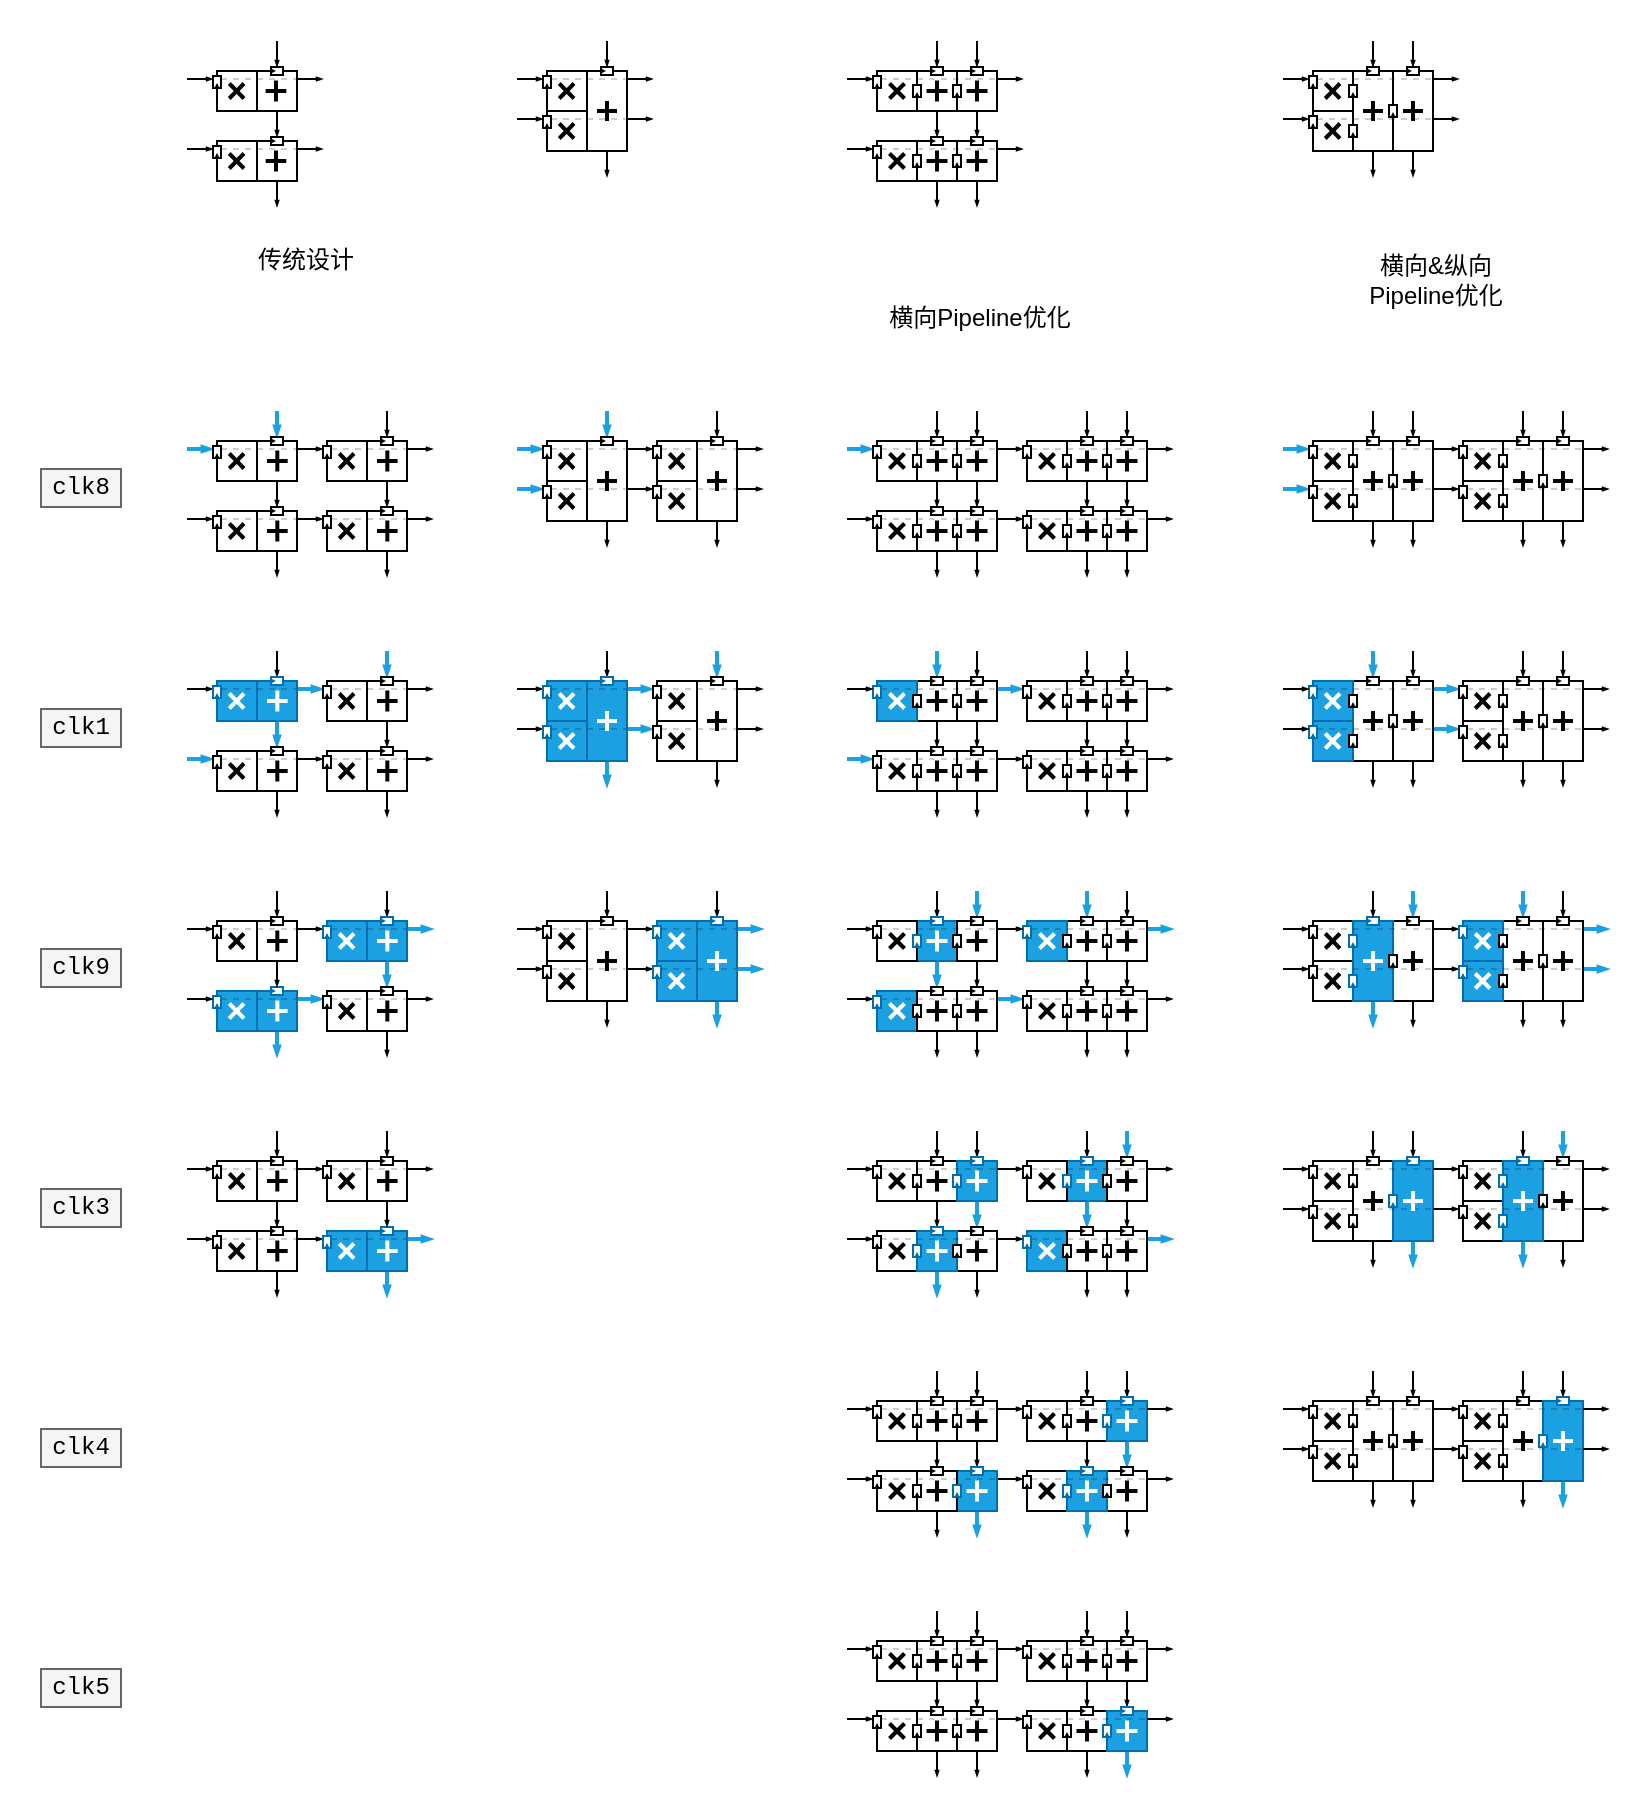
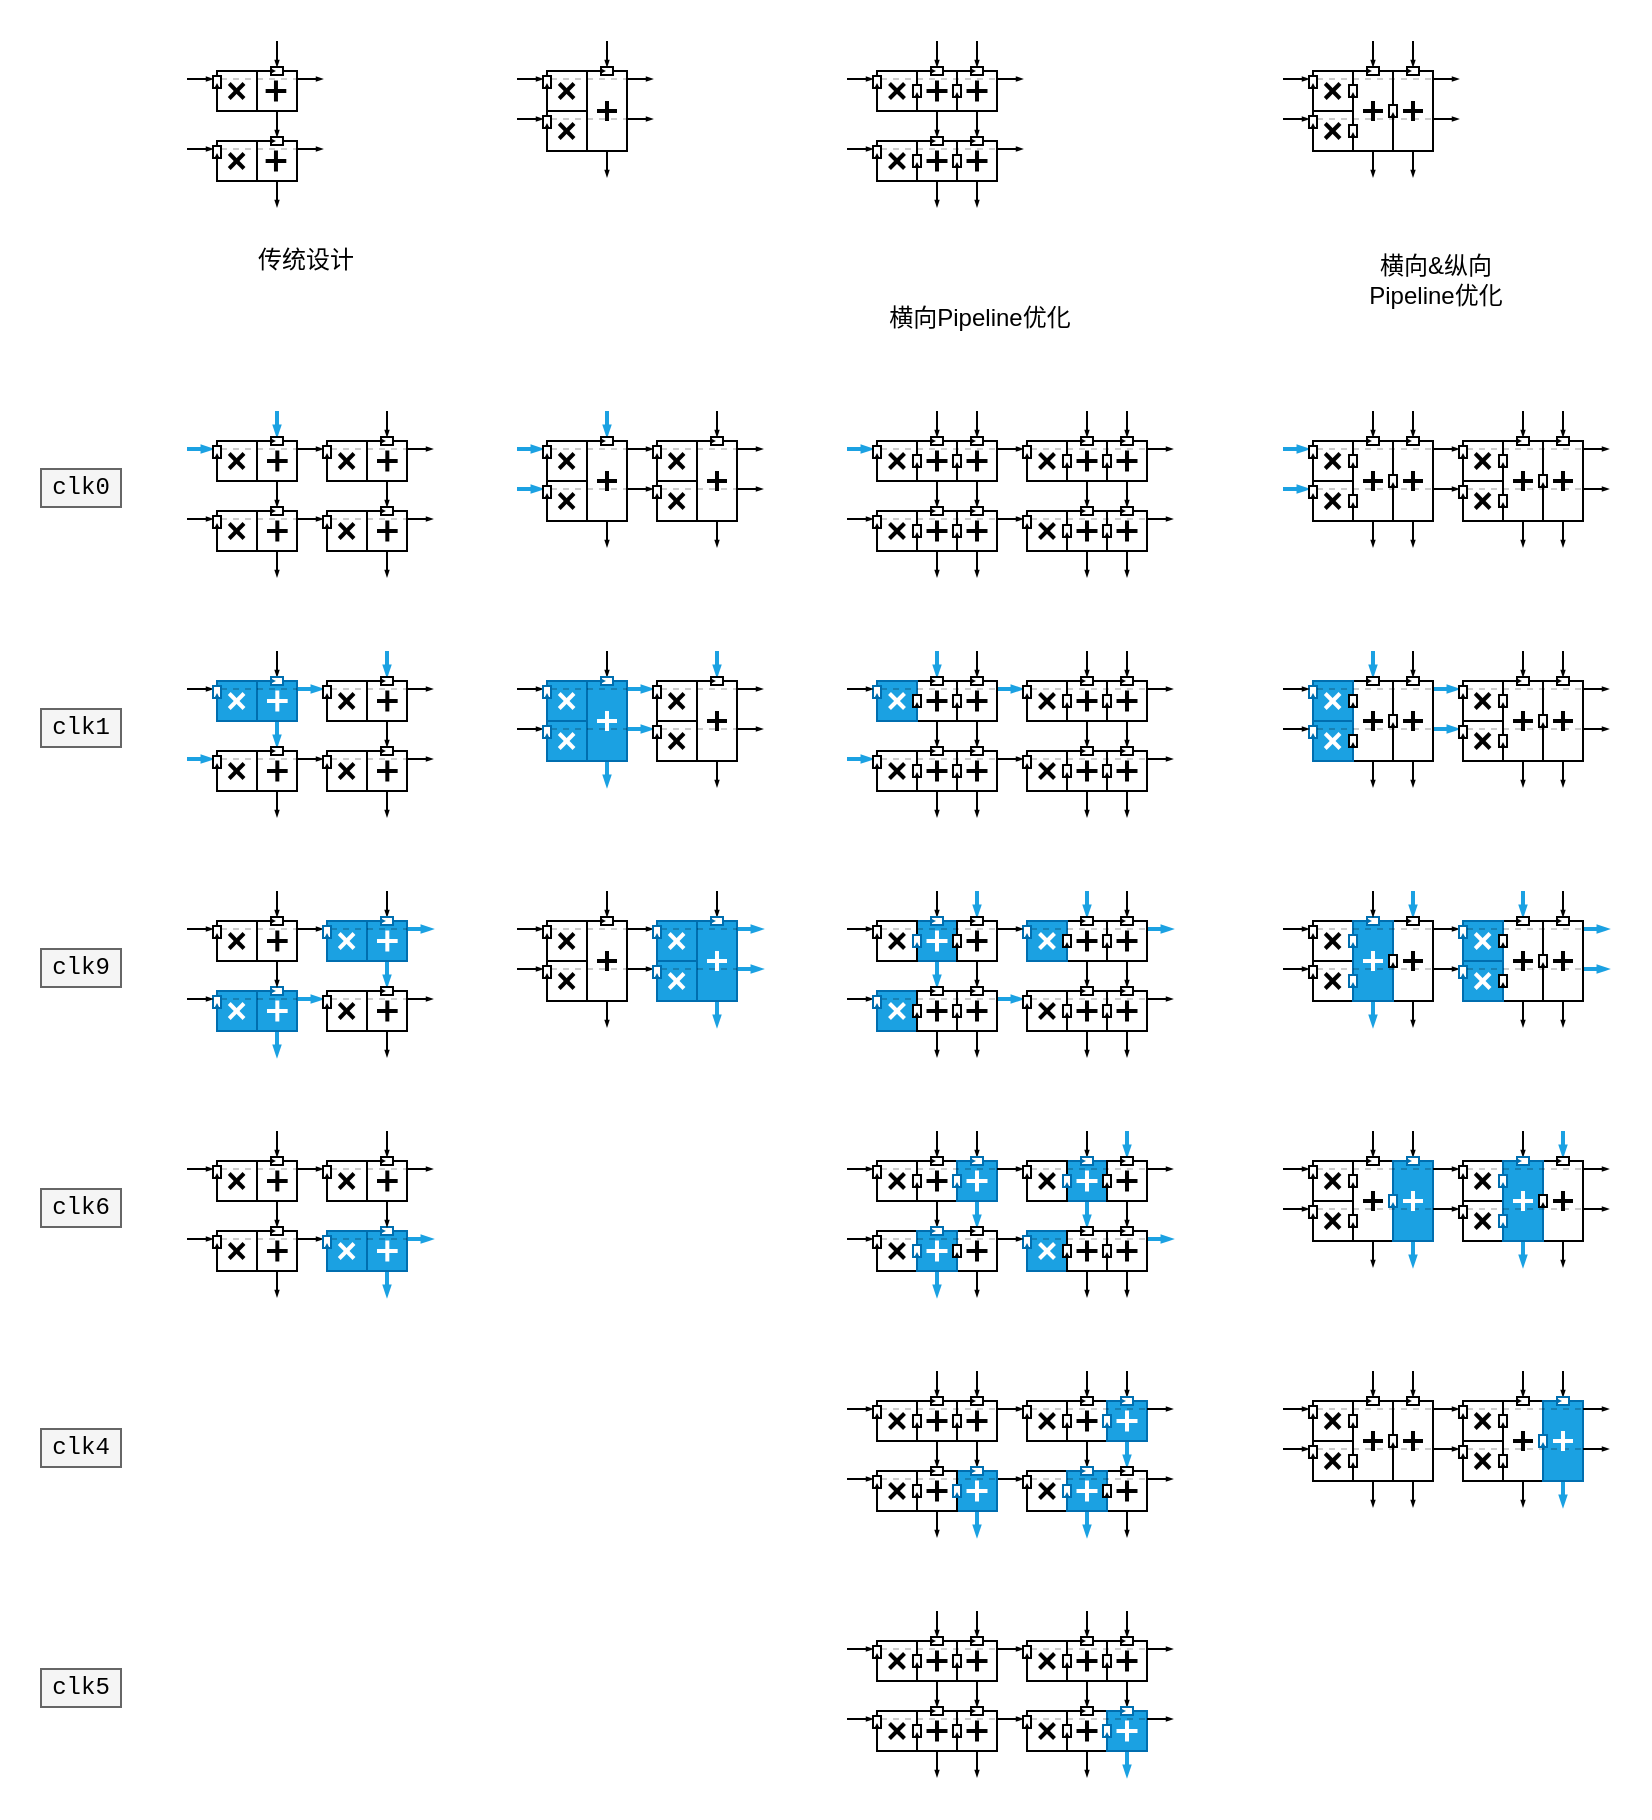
- <mxCell id="444" value="&lt;font style=&quot;font-size: 12px;&quot;&gt;clk8&lt;/font&gt;" style="text;html=1;strokeColor=none;fillColor=none;align=center;verticalAlign=middle;whiteSpace=wrap;rounded=0;fontFamily=Courier New;fontSize=12;" parent="442" vertex="1"><mxGeometry x="12.5" y="4.5" width="15" height="10" as="geometry" /></mxCell>
+ <mxCell id="444" value="&lt;font style=&quot;font-size: 12px;&quot;&gt;clk0&lt;/font&gt;" style="text;html=1;strokeColor=none;fillColor=none;align=center;verticalAlign=middle;whiteSpace=wrap;rounded=0;fontFamily=Courier New;fontSize=12;" parent="442" vertex="1"><mxGeometry x="12.5" y="4.5" width="15" height="10" as="geometry" /></mxCell>
- <mxCell id="453" value="&lt;font style=&quot;font-size: 12px&quot;&gt;clk3&lt;/font&gt;" style="text;html=1;strokeColor=none;fillColor=none;align=center;verticalAlign=middle;whiteSpace=wrap;rounded=0;fontFamily=Courier New;fontSize=12;" vertex="1" parent="451"><mxGeometry x="12.5" y="4.5" width="15" height="10" as="geometry" /></mxCell>
+ <mxCell id="453" value="&lt;font style=&quot;font-size: 12px&quot;&gt;clk6&lt;/font&gt;" style="text;html=1;strokeColor=none;fillColor=none;align=center;verticalAlign=middle;whiteSpace=wrap;rounded=0;fontFamily=Courier New;fontSize=12;" vertex="1" parent="451"><mxGeometry x="12.5" y="4.5" width="15" height="10" as="geometry" /></mxCell>
